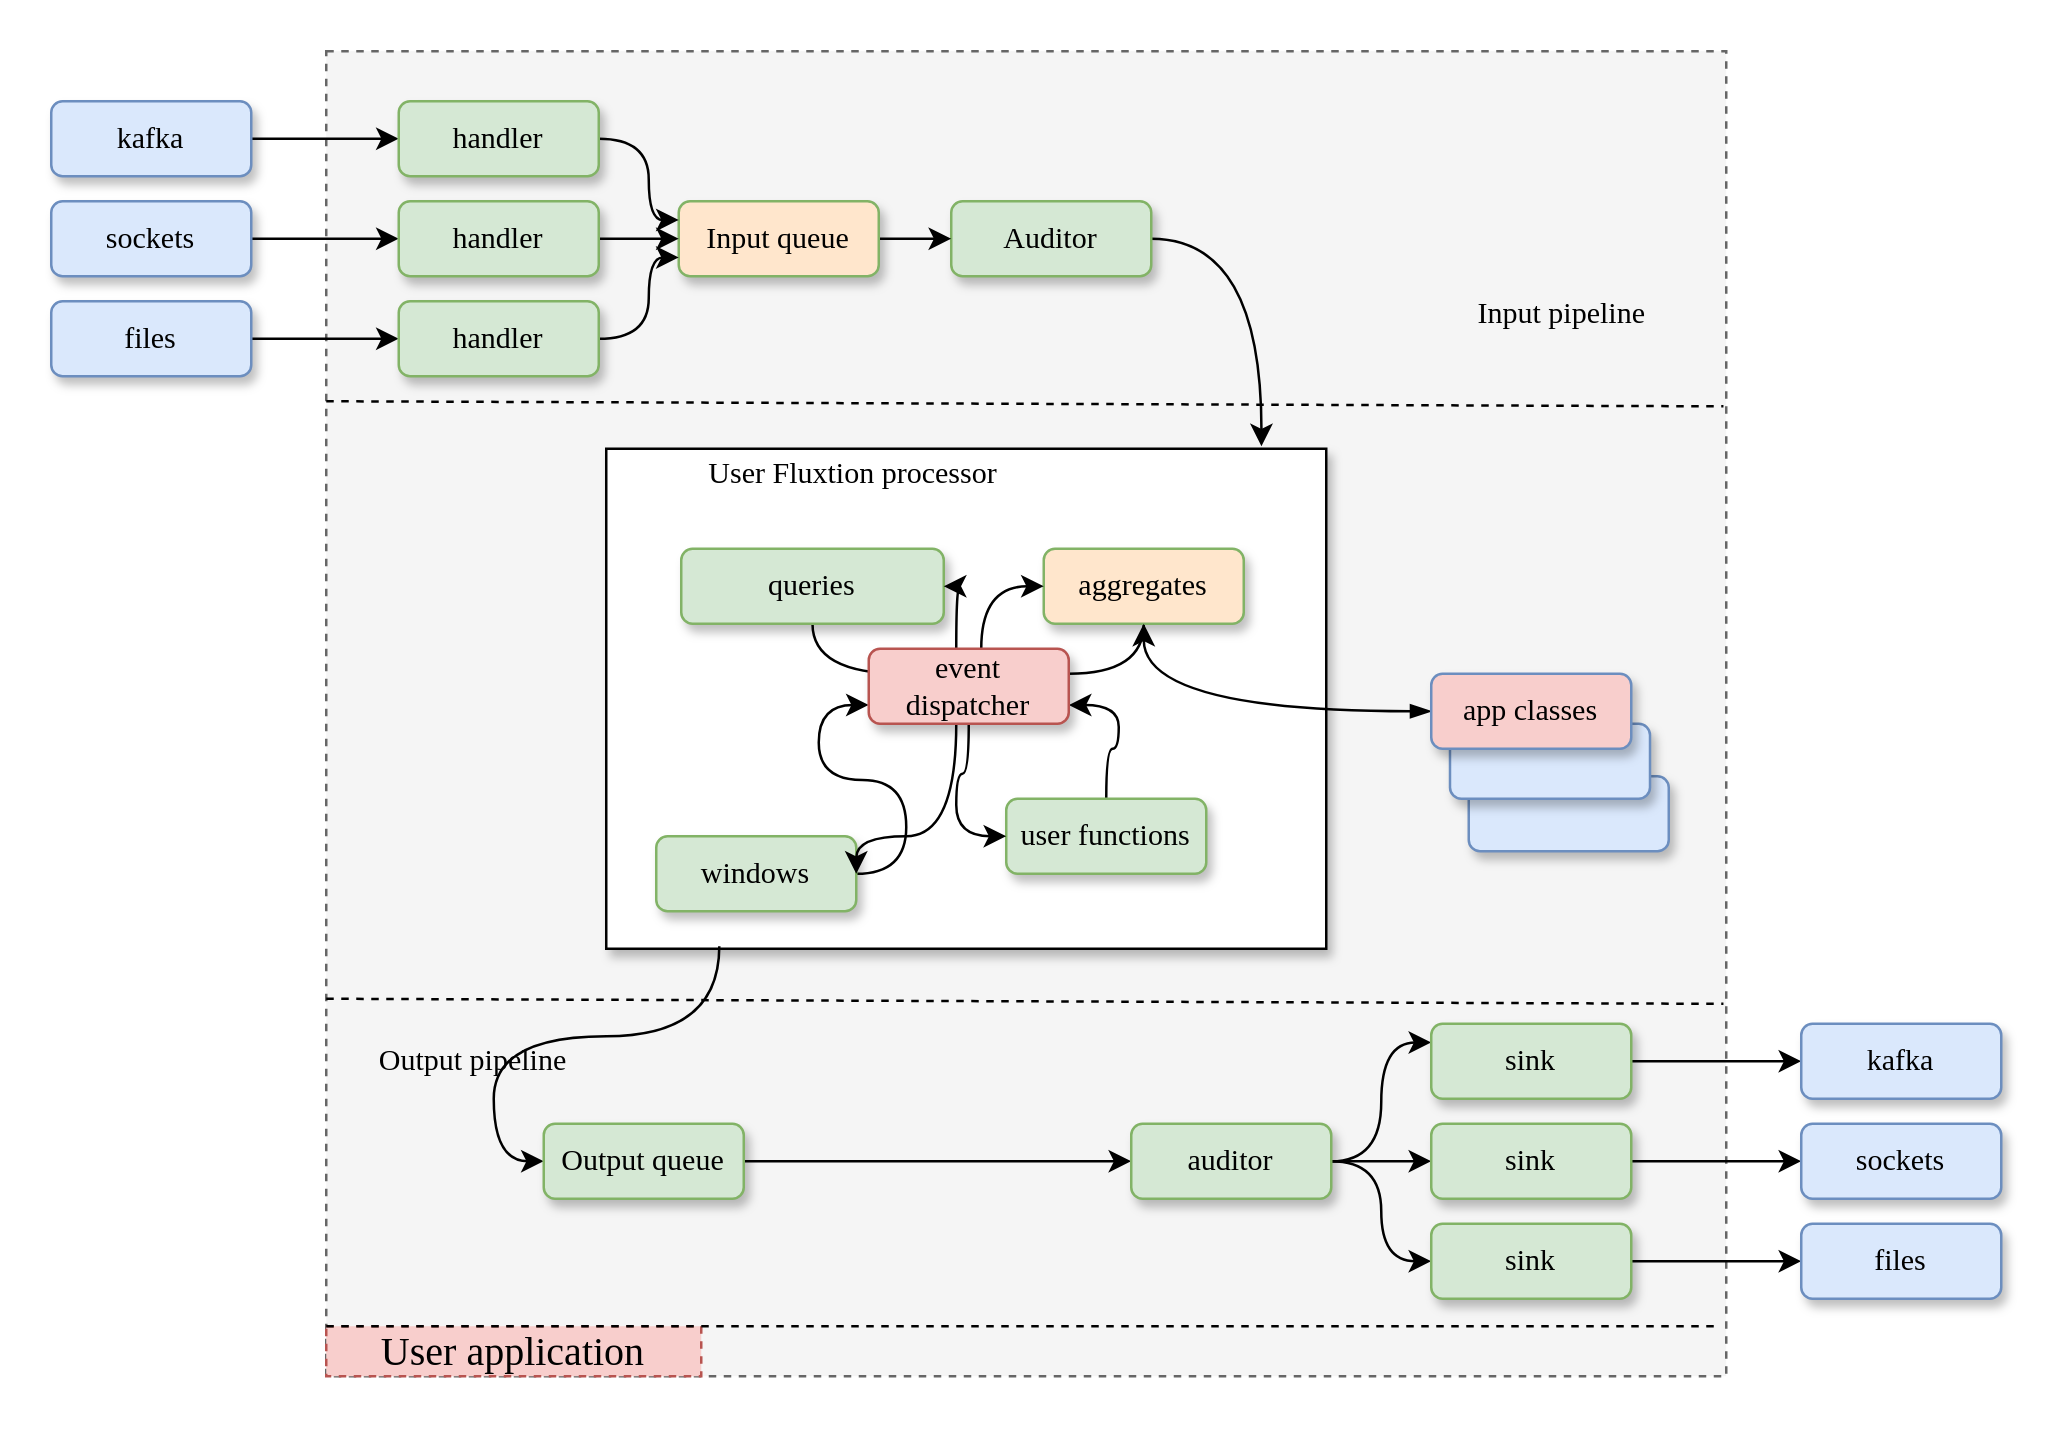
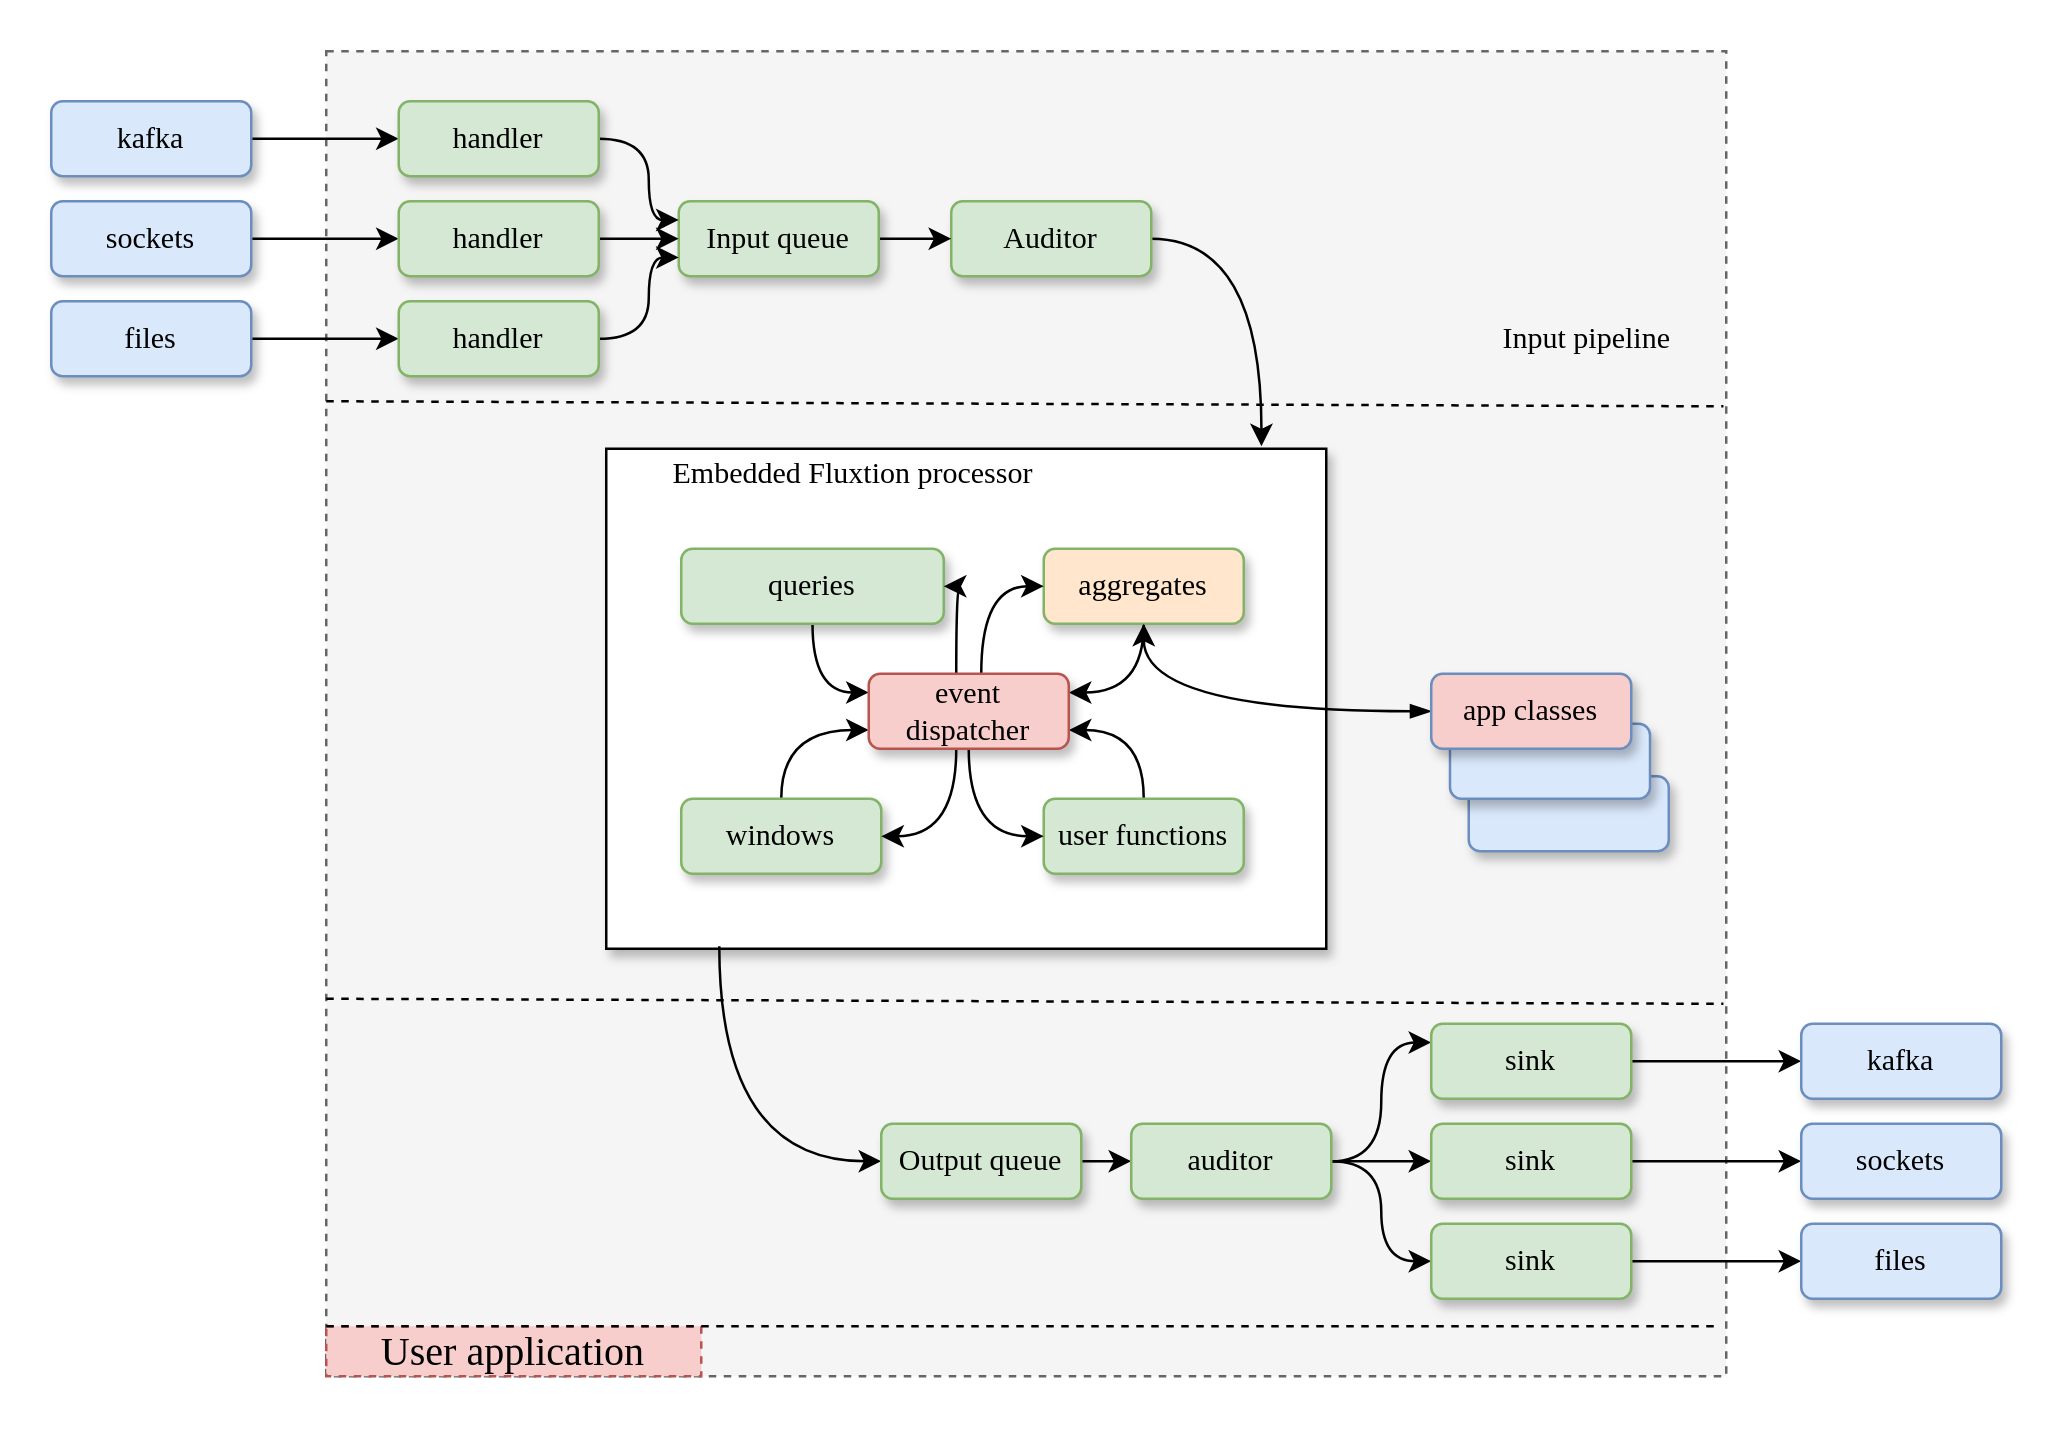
- <mxCell id="13" value="Input queue" style="rounded=1;whiteSpace=wrap;html=1;fillColor=#ffe6cc;strokeColor=#82b366;shadow=1;fontFamily=Verdana;" parent="1" vertex="1"><mxGeometry x="271" y="80" width="80" height="30" as="geometry" /></mxCell>
+ <mxCell id="13" value="Input queue" style="rounded=1;whiteSpace=wrap;html=1;fillColor=#d5e8d4;strokeColor=#82b366;shadow=1;fontFamily=Verdana;" parent="1" vertex="1"><mxGeometry x="271" y="80" width="80" height="30" as="geometry" /></mxCell>
- <mxCell id="46" value="Input pipeline" style="text;html=1;strokeColor=none;fillColor=none;align=center;verticalAlign=middle;whiteSpace=wrap;rounded=0;fontFamily=Verdana;" vertex="1" parent="1"><mxGeometry x="577" y="115" width="95" height="20" as="geometry" /></mxCell>
+ <mxCell id="46" value="Input pipeline" style="text;html=1;strokeColor=none;fillColor=none;align=center;verticalAlign=middle;whiteSpace=wrap;rounded=0;fontFamily=Verdana;" vertex="1" parent="1"><mxGeometry x="587" y="125" width="95" height="20" as="geometry" /></mxCell>
- <mxCell id="15" value="User Fluxtion processor" style="text;html=1;strokeColor=none;fillColor=none;align=center;verticalAlign=middle;whiteSpace=wrap;rounded=0;shadow=0;glass=0;dashed=1;sketch=0;fontFamily=Verdana;" parent="1" vertex="1"><mxGeometry x="242" y="179" width="198" height="20" as="geometry" /></mxCell>
+ <mxCell id="15" value="Embedded Fluxtion processor" style="text;html=1;strokeColor=none;fillColor=none;align=center;verticalAlign=middle;whiteSpace=wrap;rounded=0;shadow=0;glass=0;dashed=1;sketch=0;fontFamily=Verdana;" parent="1" vertex="1"><mxGeometry x="242" y="179" width="198" height="20" as="geometry" /></mxCell>
- <mxCell id="28" value="event dispatcher" style="rounded=1;whiteSpace=wrap;html=1;fillColor=#f8cecc;strokeColor=#b85450;shadow=1;fontFamily=Verdana;" parent="1" vertex="1"><mxGeometry x="347" y="259" width="80" height="30" as="geometry" /></mxCell>
+ <mxCell id="28" value="event dispatcher" style="rounded=1;whiteSpace=wrap;html=1;fillColor=#f8cecc;strokeColor=#b85450;shadow=1;fontFamily=Verdana;" parent="1" vertex="1"><mxGeometry x="347" y="269" width="80" height="30" as="geometry" /></mxCell>
- <mxCell id="23" value="user functions" style="rounded=1;whiteSpace=wrap;html=1;fillColor=#d5e8d4;strokeColor=#82b366;shadow=1;fontFamily=Verdana;" parent="1" vertex="1"><mxGeometry x="402" y="319" width="80" height="30" as="geometry" /></mxCell>
+ <mxCell id="23" value="user functions" style="rounded=1;whiteSpace=wrap;html=1;fillColor=#d5e8d4;strokeColor=#82b366;shadow=1;fontFamily=Verdana;" parent="1" vertex="1"><mxGeometry x="417" y="319" width="80" height="30" as="geometry" /></mxCell>
- <mxCell id="19" value="windows" style="rounded=1;whiteSpace=wrap;html=1;fillColor=#d5e8d4;strokeColor=#82b366;shadow=1;fontFamily=Verdana;" parent="1" vertex="1"><mxGeometry x="262" y="334" width="80" height="30" as="geometry" /></mxCell>
+ <mxCell id="19" value="windows" style="rounded=1;whiteSpace=wrap;html=1;fillColor=#d5e8d4;strokeColor=#82b366;shadow=1;fontFamily=Verdana;" parent="1" vertex="1"><mxGeometry x="272" y="319" width="80" height="30" as="geometry" /></mxCell>
- <mxCell id="47" value="Output pipeline" style="text;html=1;strokeColor=none;fillColor=none;align=center;verticalAlign=middle;whiteSpace=wrap;rounded=0;fontFamily=Verdana;" vertex="1" parent="1"><mxGeometry x="139" y="414" width="100" height="20" as="geometry" /></mxCell>
- <mxCell id="31" value="Output queue" style="rounded=1;whiteSpace=wrap;html=1;fillColor=#d5e8d4;strokeColor=#82b366;shadow=1;fontFamily=Verdana;" parent="1" vertex="1"><mxGeometry x="217" y="449" width="80" height="30" as="geometry" /></mxCell>
+ <mxCell id="31" value="Output queue" style="rounded=1;whiteSpace=wrap;html=1;fillColor=#d5e8d4;strokeColor=#82b366;shadow=1;fontFamily=Verdana;" parent="1" vertex="1"><mxGeometry x="352" y="449" width="80" height="30" as="geometry" /></mxCell>
